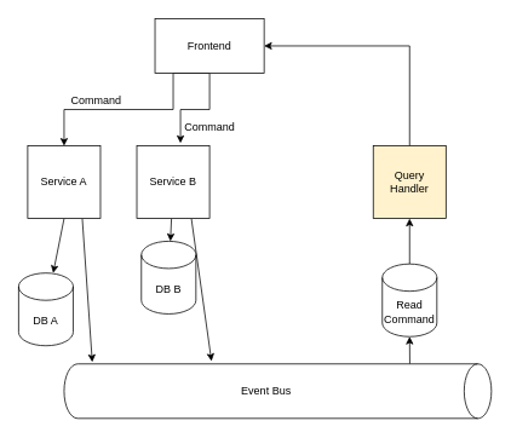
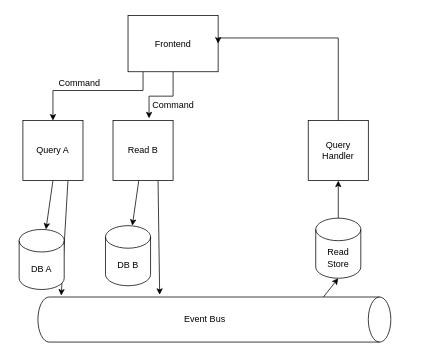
- <mxCell id="4" value="Frontend" style="rounded=0;whiteSpace=wrap;html=1;" vertex="1" parent="1"><mxGeometry x="170" y="20" width="120" height="60" as="geometry" /></mxCell>
+ <mxCell id="4" value="Frontend" style="rounded=0;whiteSpace=wrap;html=1;" vertex="1" parent="1"><mxGeometry x="170" y="20" width="120" height="75" as="geometry" /></mxCell>
- <mxCell id="7" value="Service A" style="whiteSpace=wrap;html=1;aspect=fixed;" vertex="1" parent="1"><mxGeometry x="30" y="160" width="80" height="80" as="geometry" /></mxCell>
+ <mxCell id="7" value="Query A" style="whiteSpace=wrap;html=1;aspect=fixed;" vertex="1" parent="1"><mxGeometry x="30" y="160" width="80" height="80" as="geometry" /></mxCell>
- <mxCell id="11" value="Service B" style="whiteSpace=wrap;html=1;aspect=fixed;" vertex="1" parent="1"><mxGeometry x="150" y="160" width="80" height="80" as="geometry" /></mxCell>
+ <mxCell id="11" value="Read B" style="whiteSpace=wrap;html=1;aspect=fixed;" vertex="1" parent="1"><mxGeometry x="150" y="160" width="80" height="80" as="geometry" /></mxCell>
- <mxCell id="16" value="Query Handler" style="whiteSpace=wrap;html=1;aspect=fixed;fillColor=#fff2cc;" vertex="1" parent="1"><mxGeometry x="410" y="160" width="80" height="80" as="geometry" /></mxCell>
+ <mxCell id="16" value="Query Handler" style="whiteSpace=wrap;html=1;aspect=fixed;" vertex="1" parent="1"><mxGeometry x="410" y="160" width="80" height="80" as="geometry" /></mxCell>
- <mxCell id="12" value="DB B" style="shape=cylinder3;whiteSpace=wrap;html=1;boundedLbl=1;backgroundOutline=1;size=15;" vertex="1" parent="1"><mxGeometry x="155" y="265" width="60" height="80" as="geometry" /></mxCell>
+ <mxCell id="12" value="DB B" style="shape=cylinder3;whiteSpace=wrap;html=1;boundedLbl=1;backgroundOutline=1;size=15;" vertex="1" parent="1"><mxGeometry x="140" y="300" width="60" height="80" as="geometry" /></mxCell>
- <mxCell id="8" value="DB A" style="shape=cylinder3;whiteSpace=wrap;html=1;boundedLbl=1;backgroundOutline=1;size=15;" vertex="1" parent="1"><mxGeometry x="20" y="300" width="60" height="80" as="geometry" /></mxCell>
+ <mxCell id="8" value="DB A" style="shape=cylinder3;whiteSpace=wrap;html=1;boundedLbl=1;backgroundOutline=1;size=15;" vertex="1" parent="1"><mxGeometry x="25" y="305" width="60" height="80" as="geometry" /></mxCell>
- <mxCell id="18" value="Read Command" style="shape=cylinder3;whiteSpace=wrap;html=1;boundedLbl=1;backgroundOutline=1;size=15;" vertex="1" parent="1"><mxGeometry x="420" y="290" width="60" height="80" as="geometry" /></mxCell>
+ <mxCell id="18" value="Read Store" style="shape=cylinder3;whiteSpace=wrap;html=1;boundedLbl=1;backgroundOutline=1;size=15;" vertex="1" parent="1"><mxGeometry x="420" y="290" width="60" height="80" as="geometry" /></mxCell>
- <mxCell id="14" value="Event Bus" style="shape=cylinder3;whiteSpace=wrap;html=1;boundedLbl=1;backgroundOutline=1;size=15;direction=south;" vertex="1" parent="1"><mxGeometry x="70" y="400" width="470" height="60" as="geometry" /></mxCell>
+ <mxCell id="14" value="Event Bus" style="shape=cylinder3;whiteSpace=wrap;html=1;boundedLbl=1;backgroundOutline=1;size=15;direction=south;" vertex="1" parent="1"><mxGeometry x="50" y="395" width="470" height="60" as="geometry" /></mxCell>
